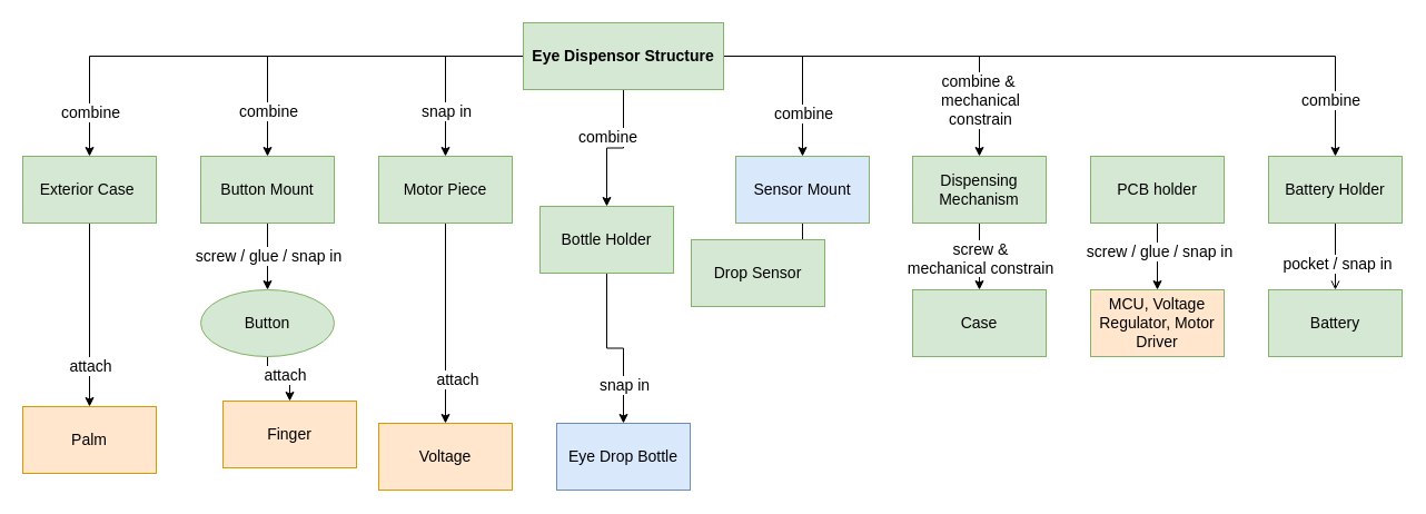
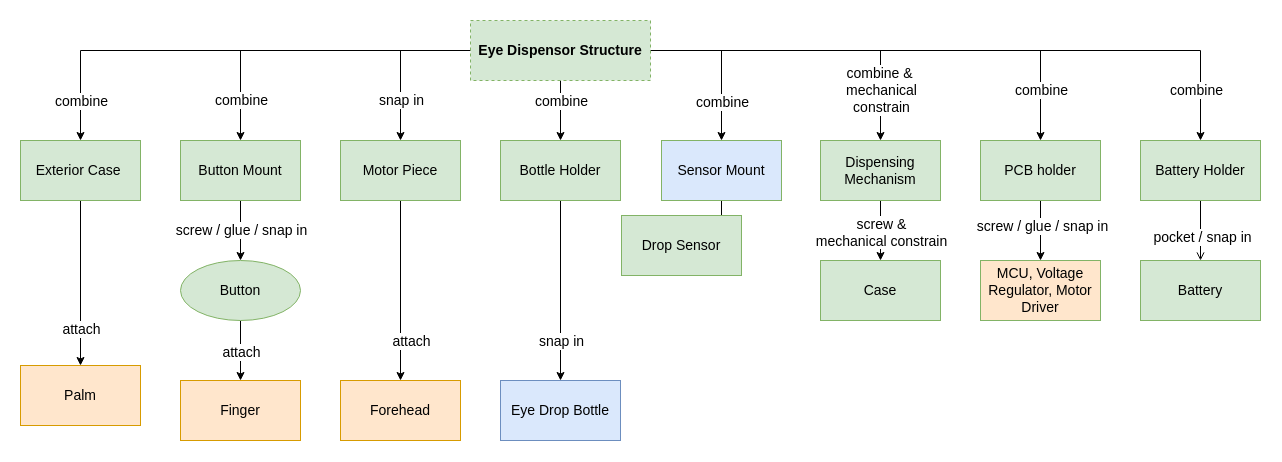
- <mxCell id="51" value="Eye Dispensor Structure" style="whiteSpace=wrap;html=1;fontSize=14;fontStyle=1;fillColor=#d5e8d4;strokeColor=#82b366;" parent="1" vertex="1"><mxGeometry x="470" y="20" width="180" height="60" as="geometry" /></mxCell>
+ <mxCell id="51" value="Eye Dispensor Structure" style="whiteSpace=wrap;html=1;fontSize=14;fontStyle=1;fillColor=#d5e8d4;strokeColor=#82b366;dashed=1;" parent="1" vertex="1"><mxGeometry x="470" y="20" width="180" height="60" as="geometry" /></mxCell>
+ <mxCell id="47" style="edgeStyle=orthogonalEdgeStyle;rounded=0;orthogonalLoop=1;jettySize=auto;html=1;fontSize=14;" parent="1" source="51" target="8" edge="1"><mxGeometry relative="1" as="geometry" /></mxCell>
+ <mxCell id="48" value="combine" style="edgeLabel;html=1;align=center;verticalAlign=middle;resizable=0;points=[];fontSize=14;" parent="47" vertex="1" connectable="0"><mxGeometry x="0.914" y="1" relative="1" as="geometry"><mxPoint x="-1" y="-30" as="offset" /></mxGeometry></mxCell>
- <mxCell id="5" value="Bottle Holder" style="whiteSpace=wrap;html=1;fontSize=14;fillColor=#d5e8d4;strokeColor=#82b366;" parent="1" vertex="1"><mxGeometry x="485" y="185" width="120" height="60" as="geometry" /></mxCell>
+ <mxCell id="5" value="Bottle Holder" style="whiteSpace=wrap;html=1;fontSize=14;fillColor=#d5e8d4;strokeColor=#82b366;" parent="1" vertex="1"><mxGeometry x="500" y="140" width="120" height="60" as="geometry" /></mxCell>
- <mxCell id="36" value="Finger" style="whiteSpace=wrap;html=1;fillColor=#ffe6cc;strokeColor=#d79b00;fontSize=14;" parent="1" vertex="1"><mxGeometry x="200" y="360" width="120" height="60" as="geometry" /></mxCell>
+ <mxCell id="36" value="Finger" style="whiteSpace=wrap;html=1;fillColor=#ffe6cc;strokeColor=#d79b00;fontSize=14;" parent="1" vertex="1"><mxGeometry x="180" y="380" width="120" height="60" as="geometry" /></mxCell>
- <mxCell id="29" value="Voltage" style="whiteSpace=wrap;html=1;fillColor=#ffe6cc;strokeColor=#d79b00;fontSize=14;" parent="1" vertex="1"><mxGeometry x="340" y="380" width="120" height="60" as="geometry" /></mxCell>
+ <mxCell id="29" value="Forehead" style="whiteSpace=wrap;html=1;fillColor=#ffe6cc;strokeColor=#d79b00;fontSize=14;" parent="1" vertex="1"><mxGeometry x="340" y="380" width="120" height="60" as="geometry" /></mxCell>
